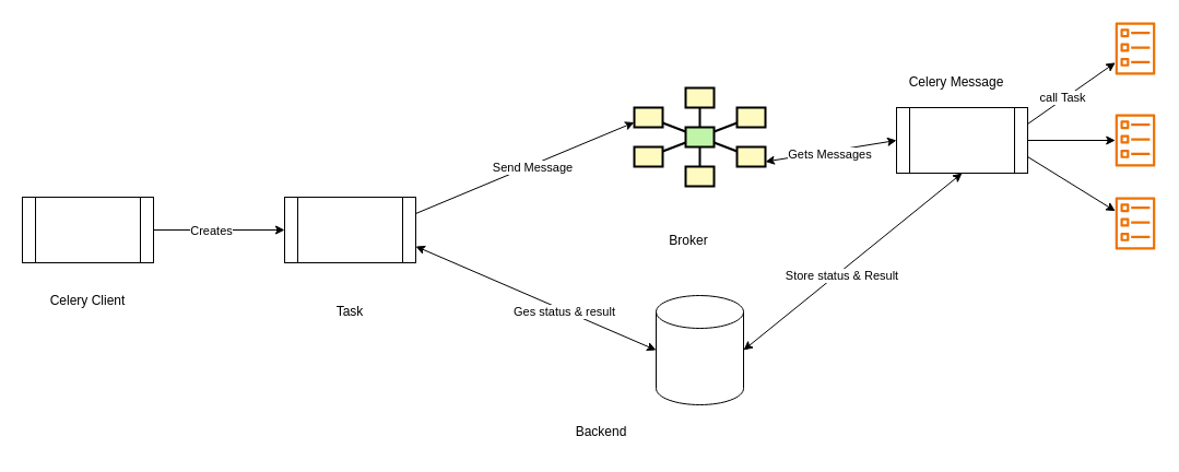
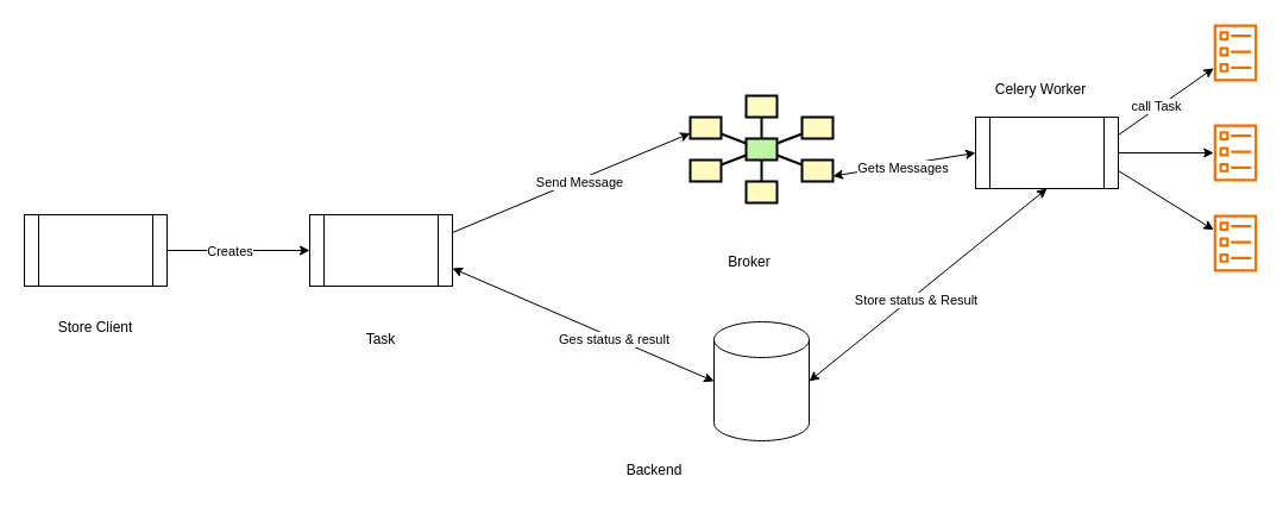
- <mxCell id="30" value="Celery Message" style="text;html=1;align=center;verticalAlign=middle;whiteSpace=wrap;rounded=0;" vertex="1" parent="1"><mxGeometry x="820" y="60" width="110" height="30" as="geometry" /></mxCell>
+ <mxCell id="30" value="Celery Worker" style="text;html=1;align=center;verticalAlign=middle;whiteSpace=wrap;rounded=0;" vertex="1" parent="1"><mxGeometry x="820" y="60" width="110" height="30" as="geometry" /></mxCell>
- <mxCell id="24" value="Celery Client" style="text;html=1;align=center;verticalAlign=middle;whiteSpace=wrap;rounded=0;" vertex="1" parent="1"><mxGeometry x="35" y="260" width="90" height="30" as="geometry" /></mxCell>
+ <mxCell id="24" value="Store Client" style="text;html=1;align=center;verticalAlign=middle;whiteSpace=wrap;rounded=0;" vertex="1" parent="1"><mxGeometry x="35" y="260" width="90" height="30" as="geometry" /></mxCell>
